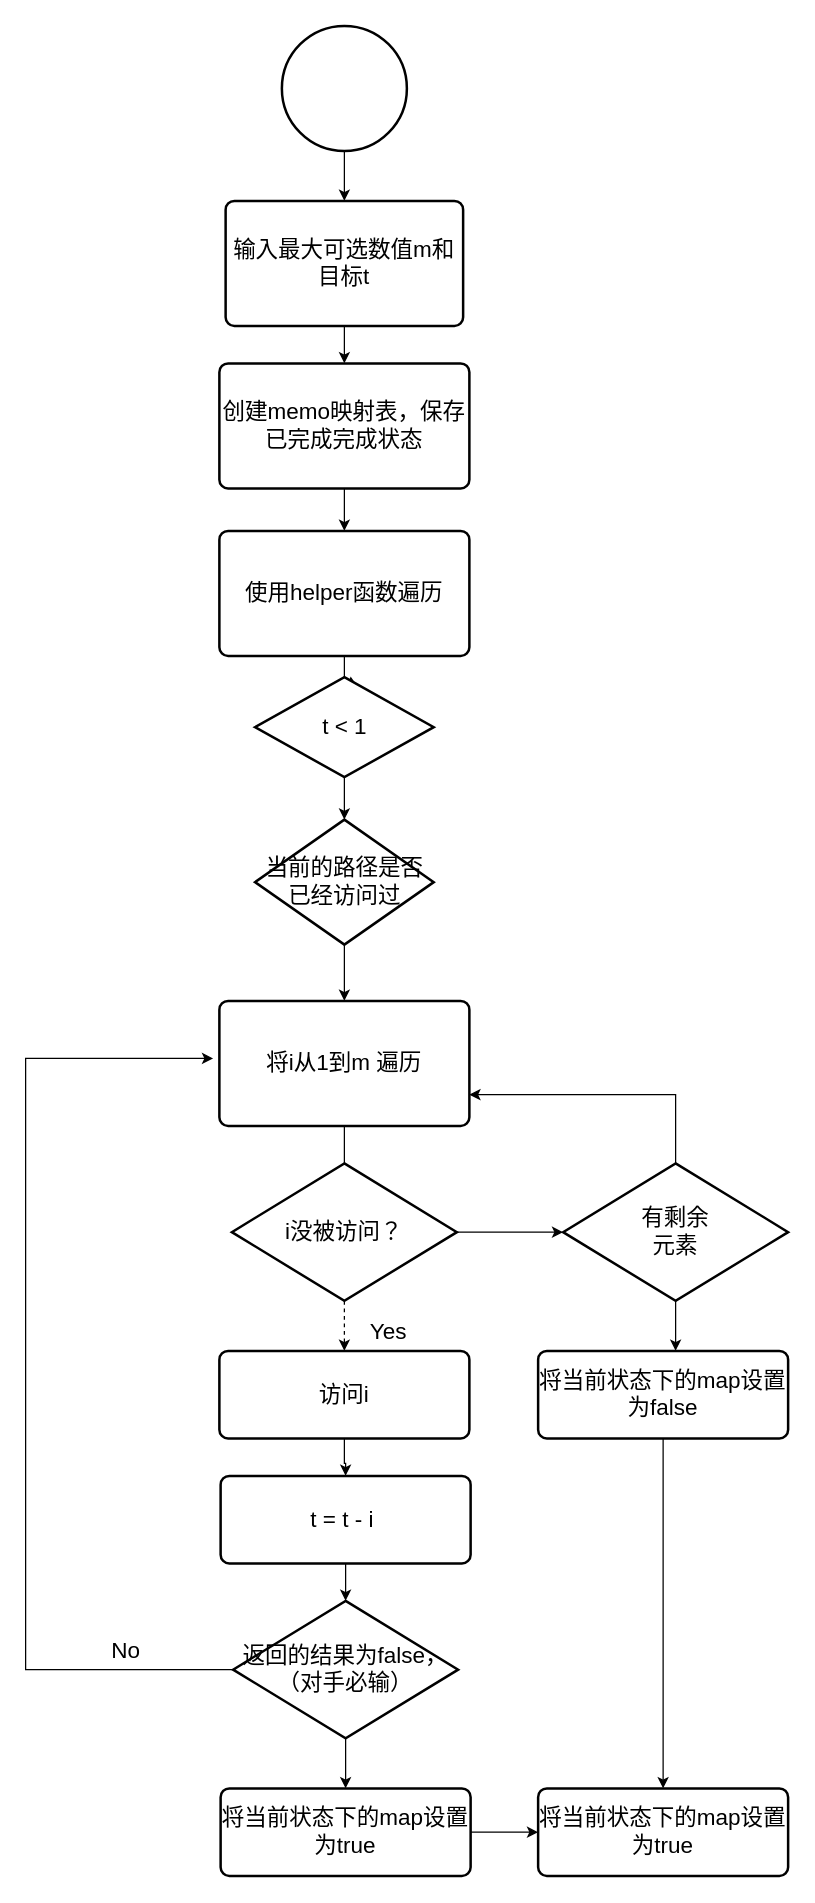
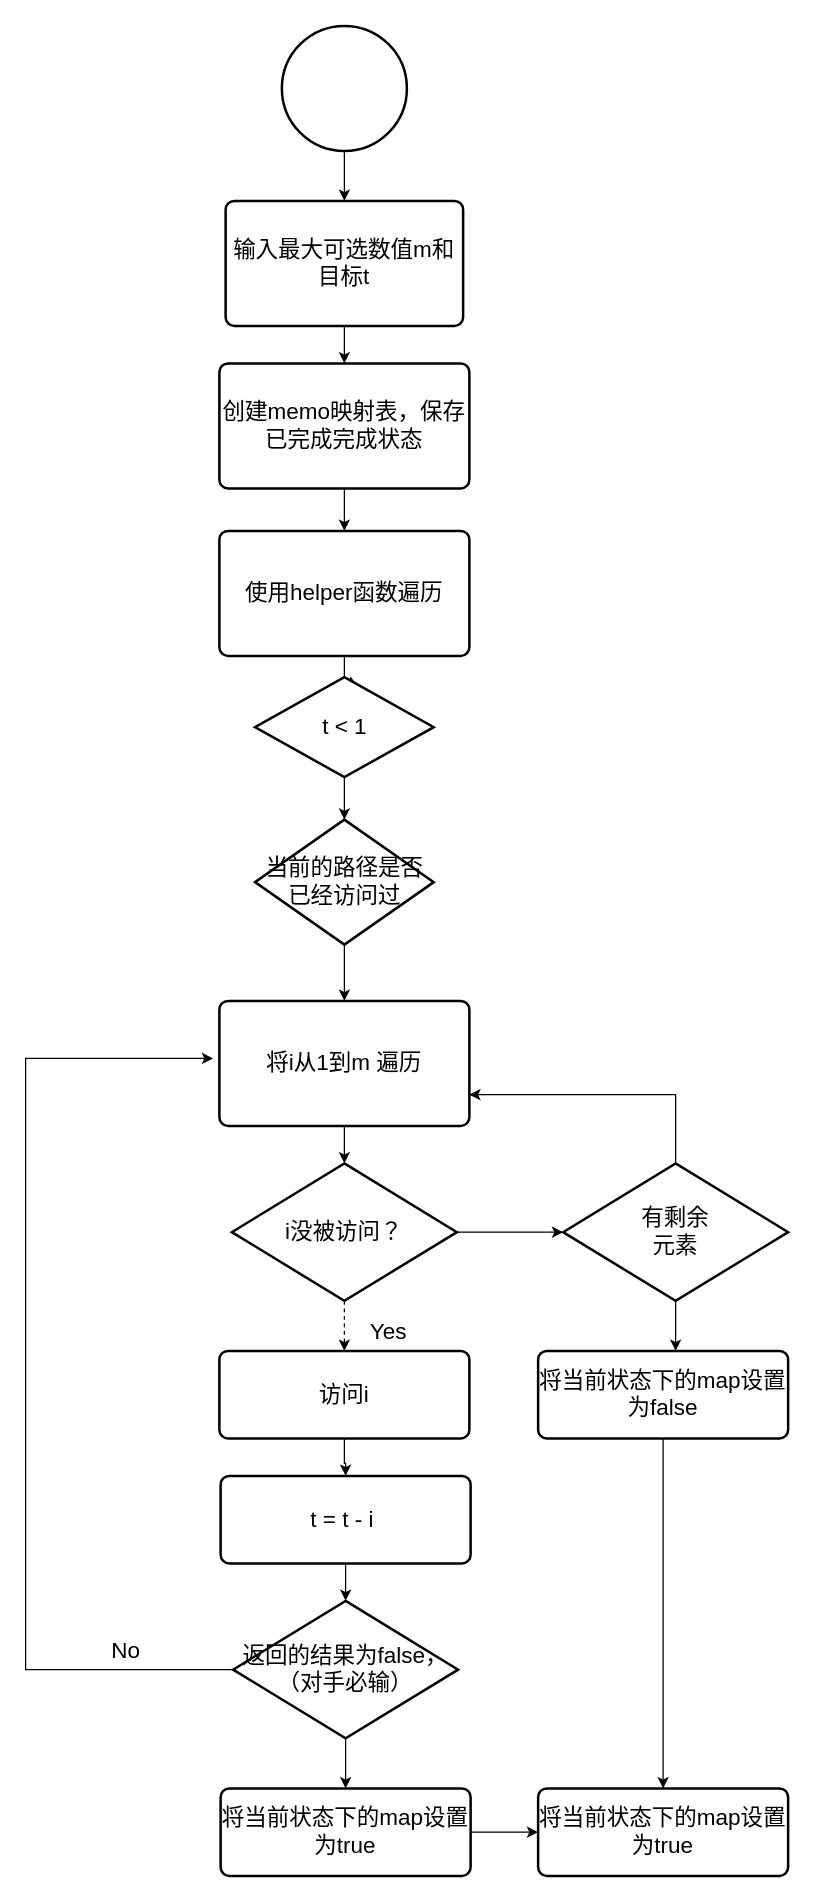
- <mxCell id="12" value="" style="edgeStyle=orthogonalEdgeStyle;rounded=0;orthogonalLoop=1;jettySize=auto;html=1;fontSize=18;endArrow=none;" edge="1" parent="1" source="13" target="16"><mxGeometry relative="1" as="geometry" /></mxCell>
+ <mxCell id="12" value="" style="edgeStyle=orthogonalEdgeStyle;rounded=0;orthogonalLoop=1;jettySize=auto;html=1;fontSize=18;" edge="1" parent="1" source="13" target="16"><mxGeometry relative="1" as="geometry" /></mxCell>
